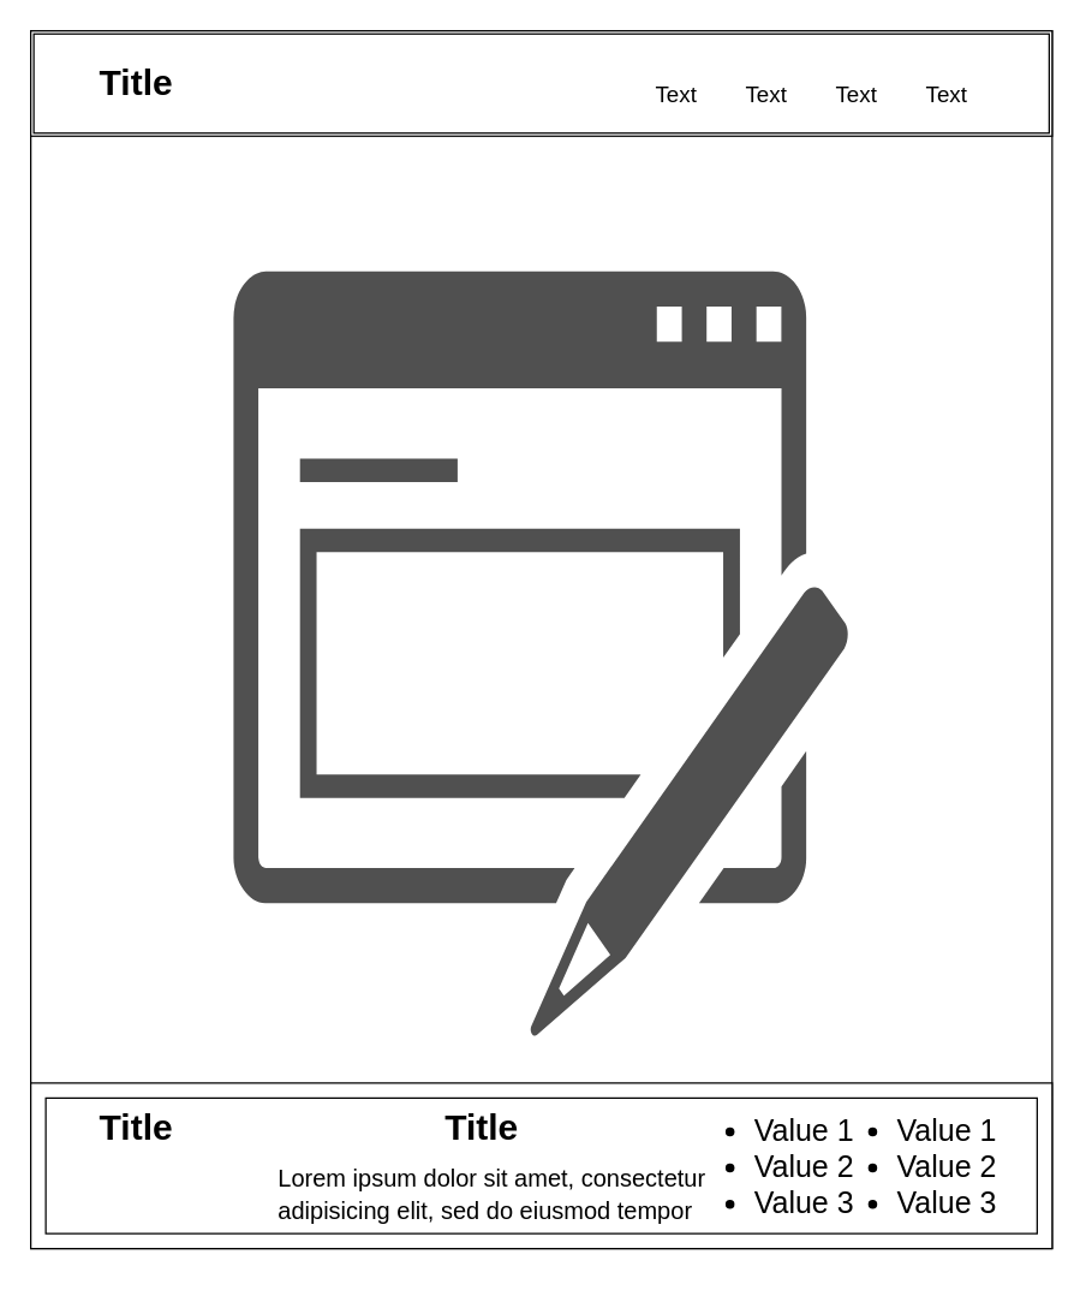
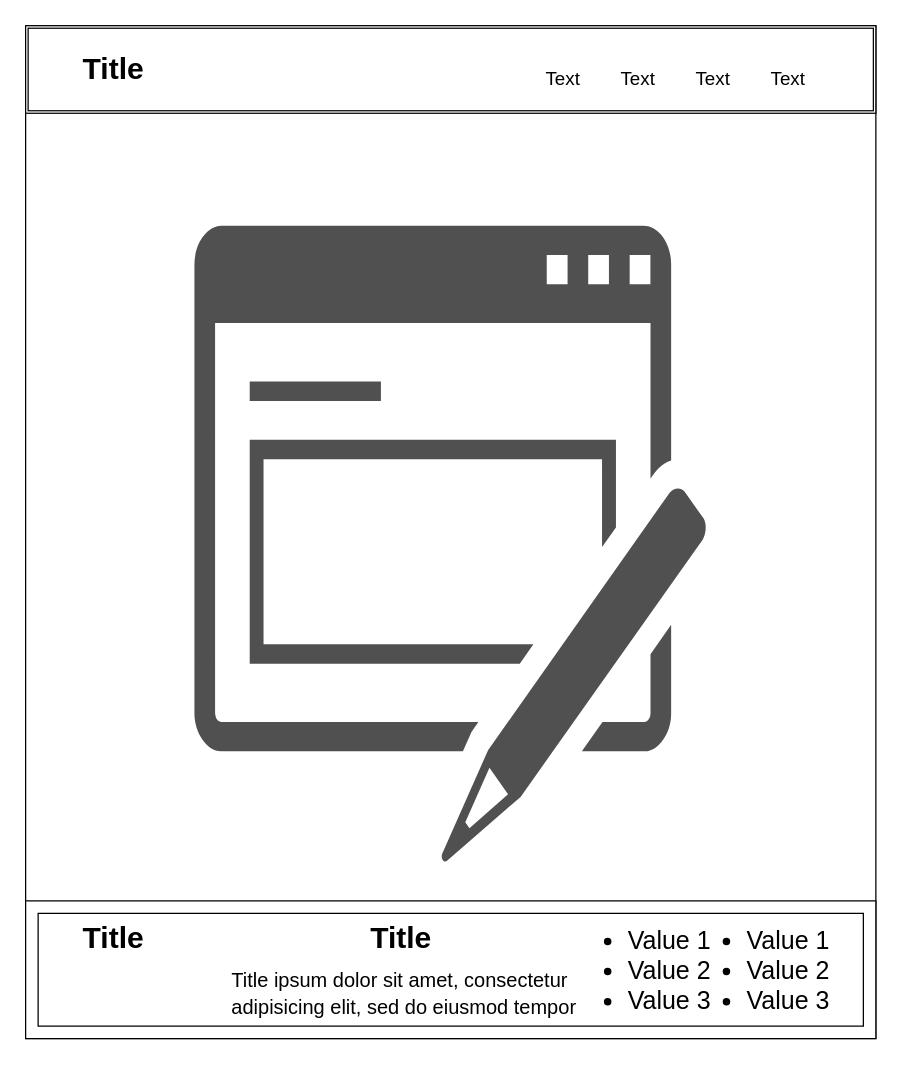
- <mxCell id="14" value="&lt;h1&gt;&lt;br&gt;&lt;/h1&gt;&lt;p style=&quot;font-size: 19px&quot;&gt;&lt;font style=&quot;font-size: 16px&quot;&gt;Lorem ipsum dolor sit amet, consectetur adipisicing elit, sed do eiusmod tempor incididunt ut labore et dolore magna aliqua&lt;/font&gt;.&lt;/p&gt;" style="text;html=1;strokeColor=none;fillColor=none;spacing=5;spacingTop=-20;whiteSpace=wrap;overflow=hidden;rounded=0;fontSize=20;" vertex="1" parent="1"><mxGeometry x="180" y="680" width="330" height="140" as="geometry" /></mxCell>
+ <mxCell id="14" value="&lt;h1&gt;&lt;br&gt;&lt;/h1&gt;&lt;p style=&quot;font-size: 19px&quot;&gt;&lt;font style=&quot;font-size: 16px&quot;&gt;Title ipsum dolor sit amet, consectetur adipisicing elit, sed do eiusmod tempor incididunt ut labore et dolore magna aliqua&lt;/font&gt;.&lt;/p&gt;" style="text;html=1;strokeColor=none;fillColor=none;spacing=5;spacingTop=-20;whiteSpace=wrap;overflow=hidden;rounded=0;fontSize=20;" vertex="1" parent="1"><mxGeometry x="180" y="680" width="330" height="140" as="geometry" /></mxCell>
